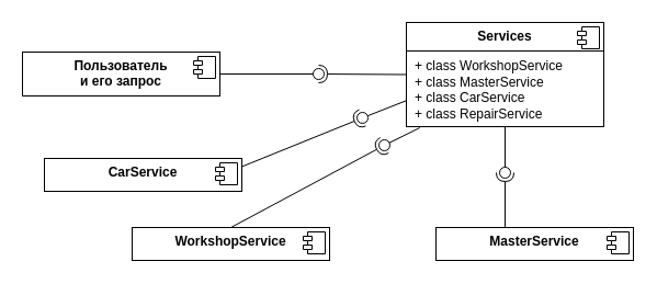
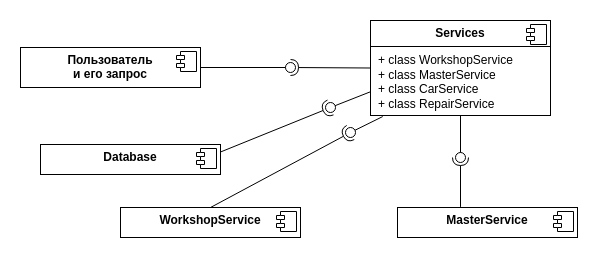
- <mxCell id="7" value="&lt;p style=&quot;margin: 6px 0px 0px;&quot;&gt;&lt;b&gt;CarService&lt;/b&gt;&lt;/p&gt;" style="align=center;overflow=fill;html=1;dropTarget=0;whiteSpace=wrap;" parent="1" vertex="1"><mxGeometry x="40" y="144" width="180" height="30" as="geometry" /></mxCell>
+ <mxCell id="7" value="&lt;p style=&quot;margin: 6px 0px 0px;&quot;&gt;&lt;b&gt;Database&lt;/b&gt;&lt;/p&gt;" style="align=center;overflow=fill;html=1;dropTarget=0;whiteSpace=wrap;" parent="1" vertex="1"><mxGeometry x="40" y="144" width="180" height="30" as="geometry" /></mxCell>
